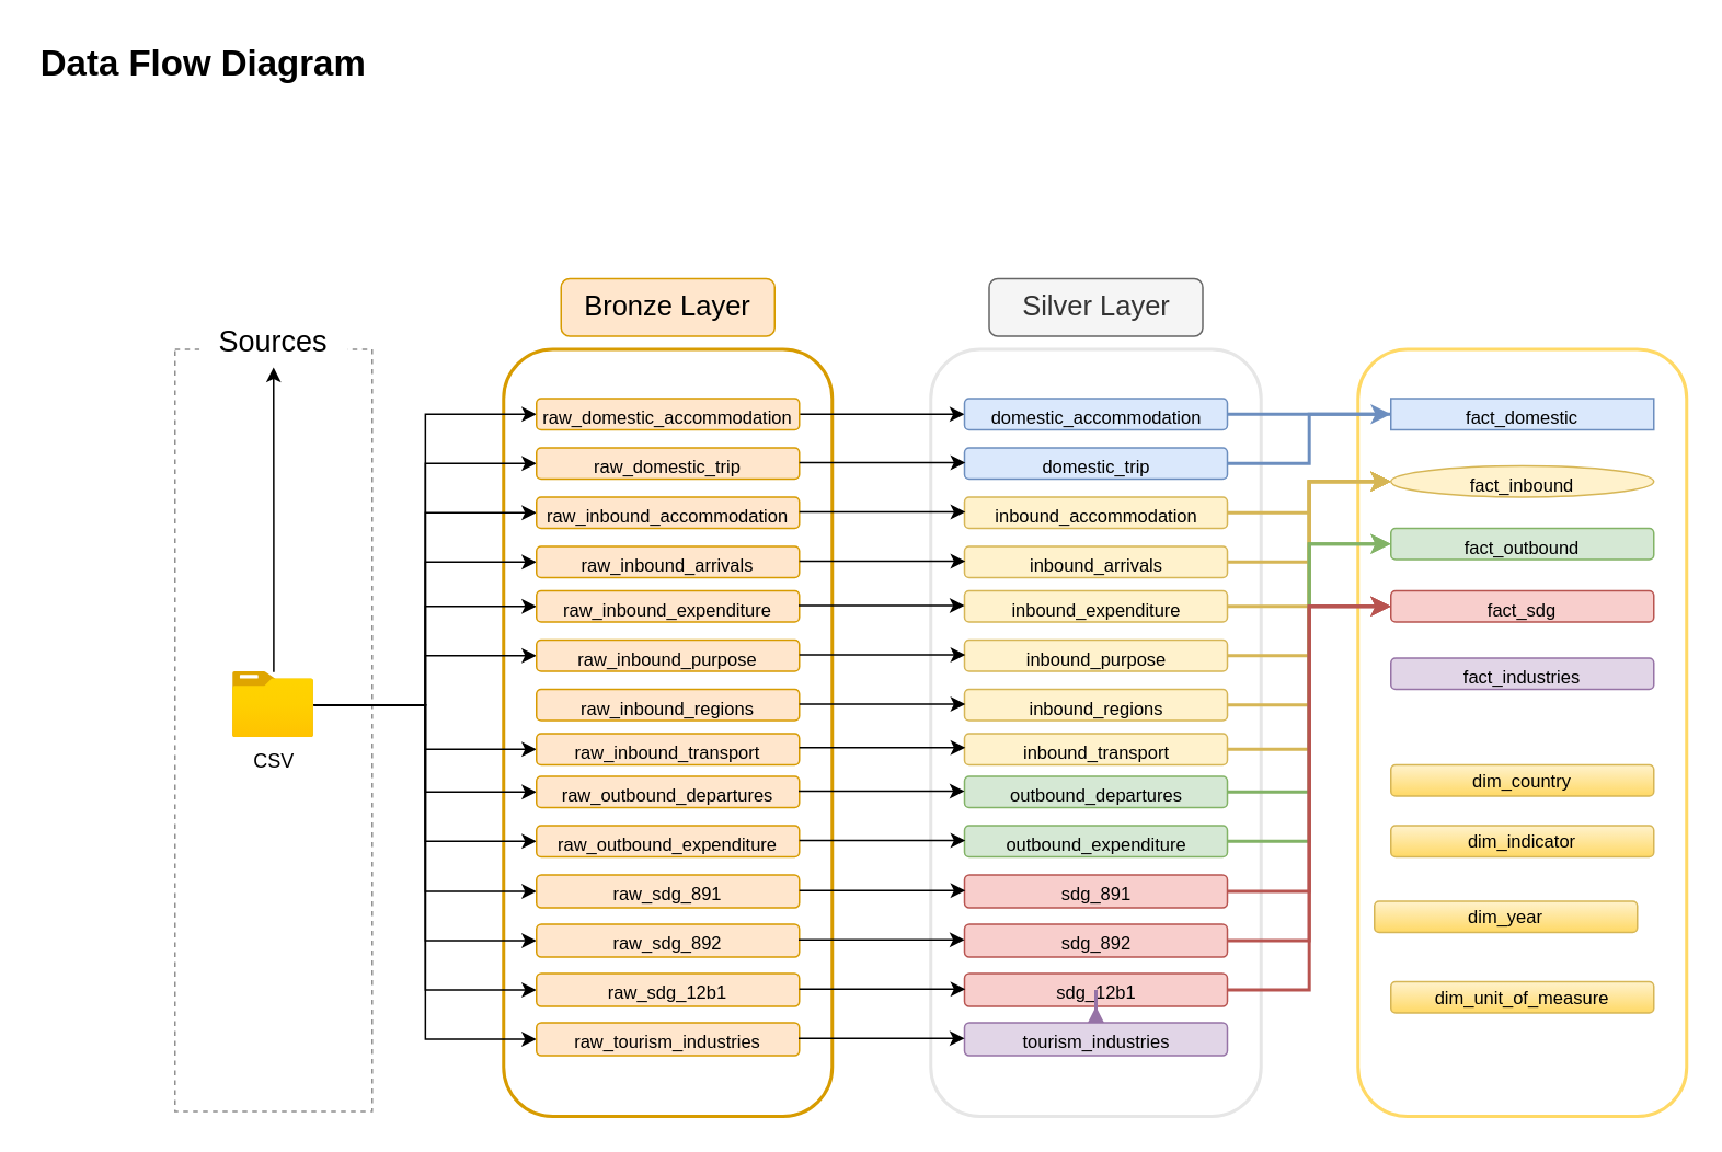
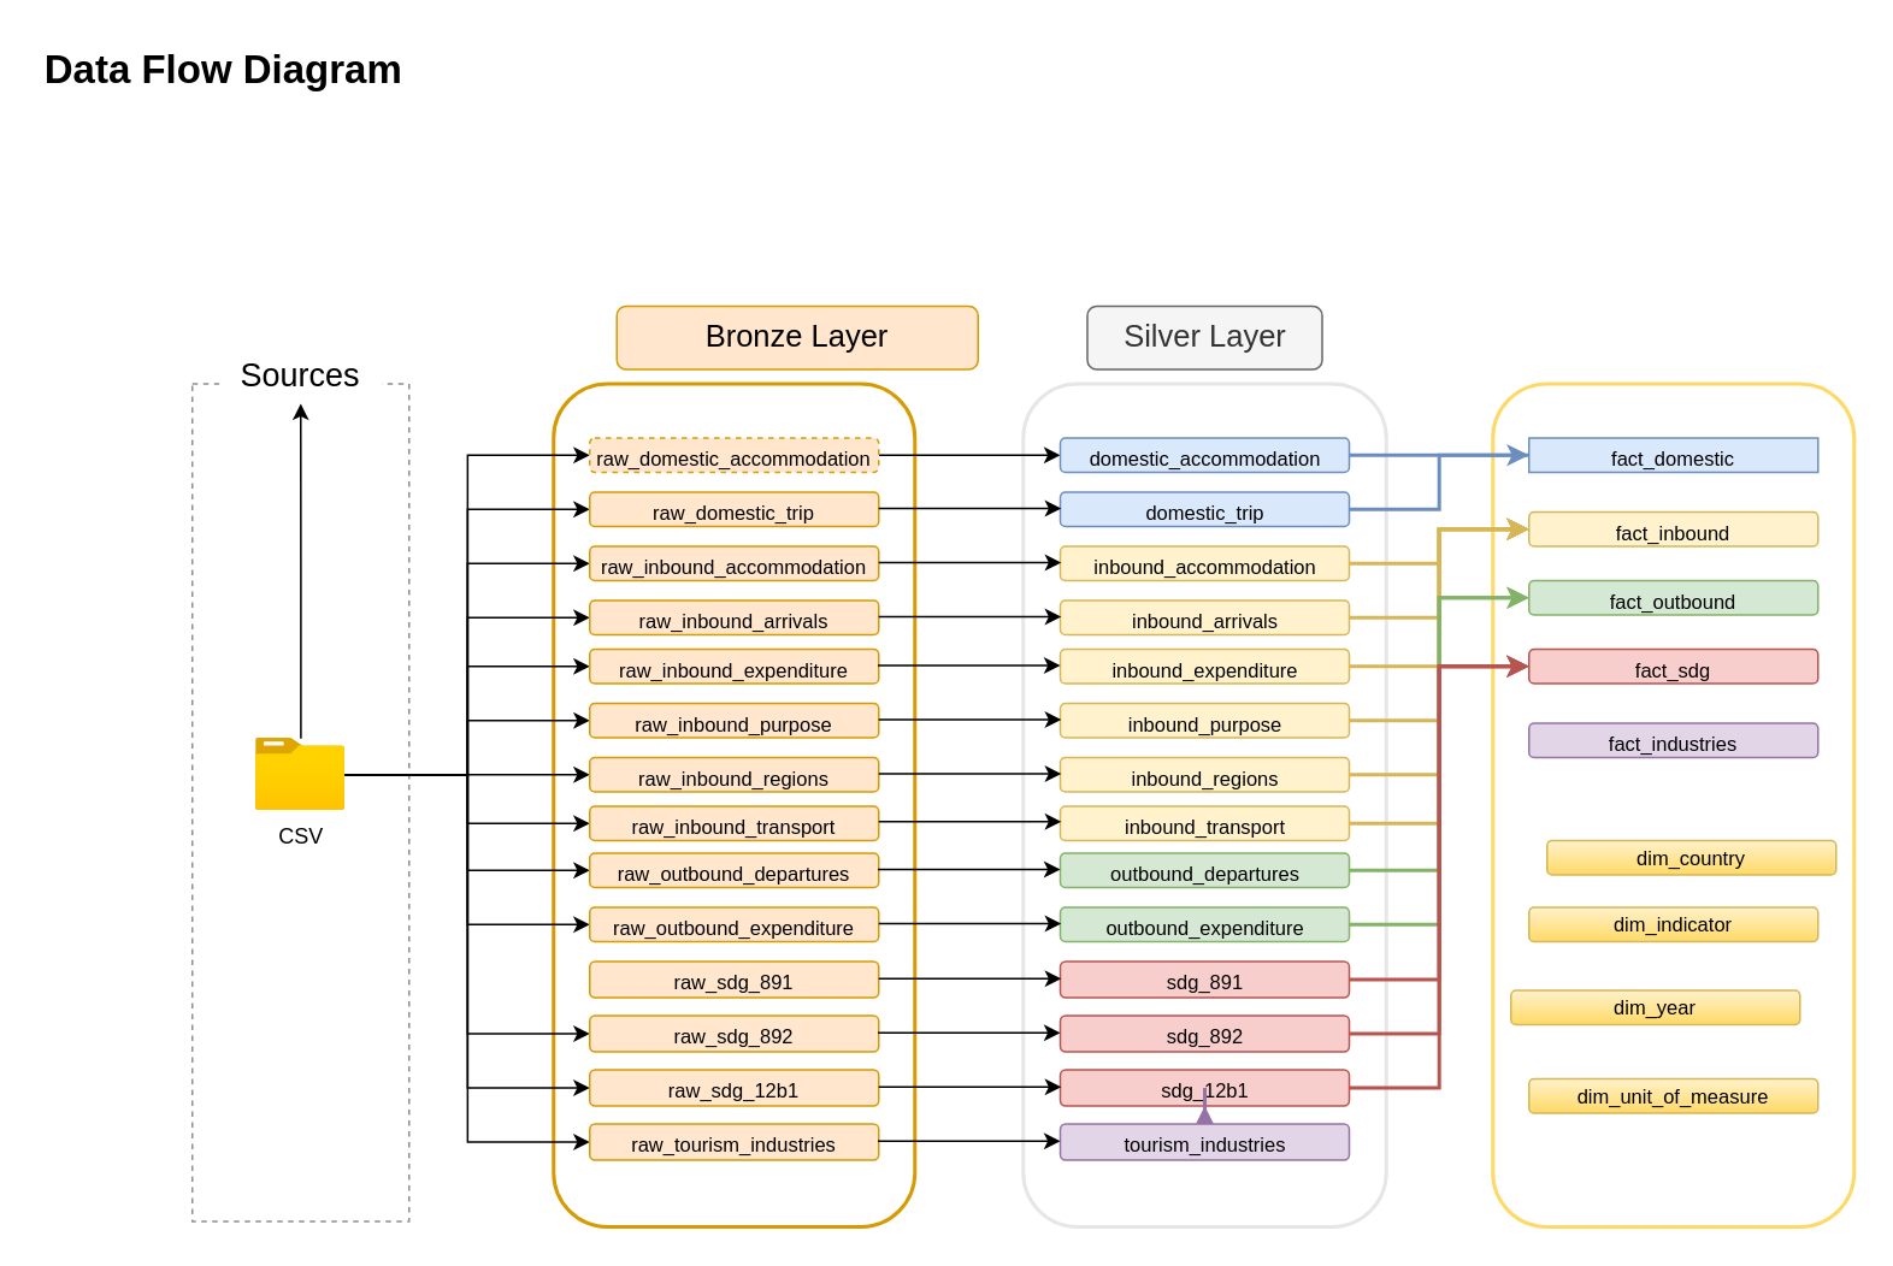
- <mxCell id="7" value="Bronze Layer" style="rounded=1;whiteSpace=wrap;html=1;fillColor=#ffe6cc;strokeColor=#d79b00;fontSize=17;" parent="1" vertex="1"><mxGeometry x="341" y="169" width="130" height="35" as="geometry" /></mxCell>
+ <mxCell id="7" value="Bronze Layer" style="rounded=1;whiteSpace=wrap;html=1;fillColor=#ffe6cc;strokeColor=#d79b00;fontSize=17;" parent="1" vertex="1"><mxGeometry x="341" y="169" width="200" height="35" as="geometry" /></mxCell>
- <mxCell id="25" value="&lt;font style=&quot;font-size: 11px;&quot;&gt;raw_domestic_accommodation&lt;/font&gt;" style="rounded=1;whiteSpace=wrap;html=1;fillColor=#ffe6cc;strokeColor=#d79b00;fontSize=15;" parent="1" vertex="1"><mxGeometry x="326" y="242" width="160" height="19" as="geometry" /></mxCell>
+ <mxCell id="25" value="&lt;font style=&quot;font-size: 11px;&quot;&gt;raw_domestic_accommodation&lt;/font&gt;" style="rounded=1;whiteSpace=wrap;html=1;fillColor=#ffe6cc;strokeColor=#d79b00;fontSize=15;dashed=1;" parent="1" vertex="1"><mxGeometry x="326" y="242" width="160" height="19" as="geometry" /></mxCell>
- <mxCell id="81" value="&lt;font style=&quot;font-size: 11px;&quot;&gt;fact_inbound&lt;/font&gt;" style="ellipse;whiteSpace=wrap;html=1;fillColor=#fff2cc;strokeColor=#d6b656;fontSize=15;" parent="1" vertex="1"><mxGeometry x="846" y="283" width="160" height="19" as="geometry" /></mxCell>
+ <mxCell id="81" value="&lt;font style=&quot;font-size: 11px;&quot;&gt;fact_inbound&lt;/font&gt;" style="rounded=1;whiteSpace=wrap;html=1;fillColor=#fff2cc;strokeColor=#d6b656;fontSize=15;" parent="1" vertex="1"><mxGeometry x="846" y="283" width="160" height="19" as="geometry" /></mxCell>
- <mxCell id="85" value="&lt;font&gt;dim_country&lt;/font&gt;" style="rounded=1;whiteSpace=wrap;html=1;fillColor=#fff2cc;strokeColor=#d6b656;fontSize=11;gradientColor=#ffd966;" parent="1" vertex="1"><mxGeometry x="846" y="465" width="160" height="19" as="geometry" /></mxCell>
+ <mxCell id="85" value="&lt;font&gt;dim_country&lt;/font&gt;" style="rounded=1;whiteSpace=wrap;html=1;fillColor=#fff2cc;strokeColor=#d6b656;fontSize=11;gradientColor=#ffd966;" parent="1" vertex="1"><mxGeometry x="856" y="465" width="160" height="19" as="geometry" /></mxCell>
- <mxCell id="19" style="edgeStyle=orthogonalEdgeStyle;rounded=0;orthogonalLoop=1;jettySize=auto;html=1;entryX=0;entryY=0.5;entryDx=0;entryDy=0;" parent="1" source="23" target="35" edge="1"><mxGeometry relative="1" as="geometry" /></mxCell>
+ <mxCell id="19" style="edgeStyle=orthogonalEdgeStyle;rounded=0;orthogonalLoop=1;jettySize=auto;html=1;" parent="1" source="23" target="31" edge="1"><mxGeometry relative="1" as="geometry" /></mxCell>
